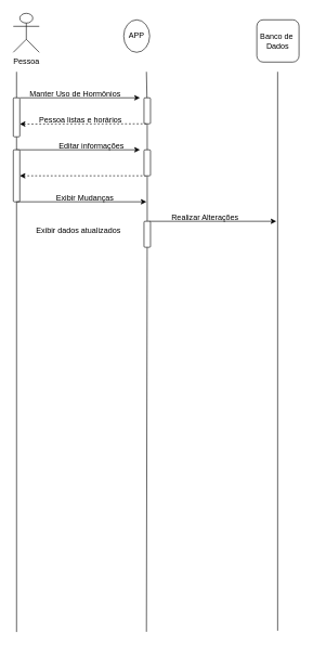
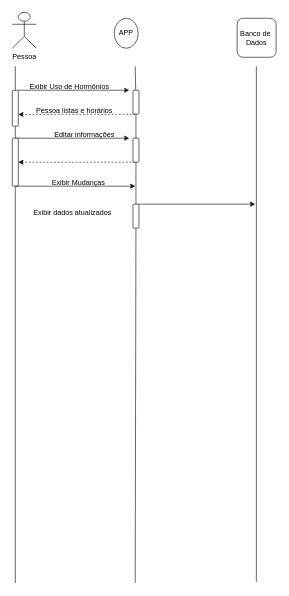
- <mxCell id="8" value="&lt;font style=&quot;font-size: 12px;&quot;&gt;Manter Uso de Hormônios&lt;/font&gt;" style="text;html=1;align=center;verticalAlign=middle;resizable=0;points=[];autosize=1;strokeColor=none;fillColor=none;strokeWidth=2;perimeterSpacing=20;rounded=0;" parent="1" vertex="1"><mxGeometry x="35" y="130" width="160" height="30" as="geometry" /></mxCell>
+ <mxCell id="8" value="&lt;font style=&quot;font-size: 12px;&quot;&gt;Exibir Uso de Hormônios&lt;/font&gt;" style="text;html=1;align=center;verticalAlign=middle;resizable=0;points=[];autosize=1;strokeColor=none;fillColor=none;strokeWidth=2;perimeterSpacing=20;rounded=0;" parent="1" vertex="1"><mxGeometry x="35" y="130" width="160" height="30" as="geometry" /></mxCell>
- <mxCell id="19" value="Realizar Alterações" style="text;html=1;align=center;verticalAlign=middle;resizable=0;points=[];autosize=1;strokeColor=none;fillColor=none;" vertex="1" parent="1"><mxGeometry x="250" y="320" width="130" height="30" as="geometry" /></mxCell>
